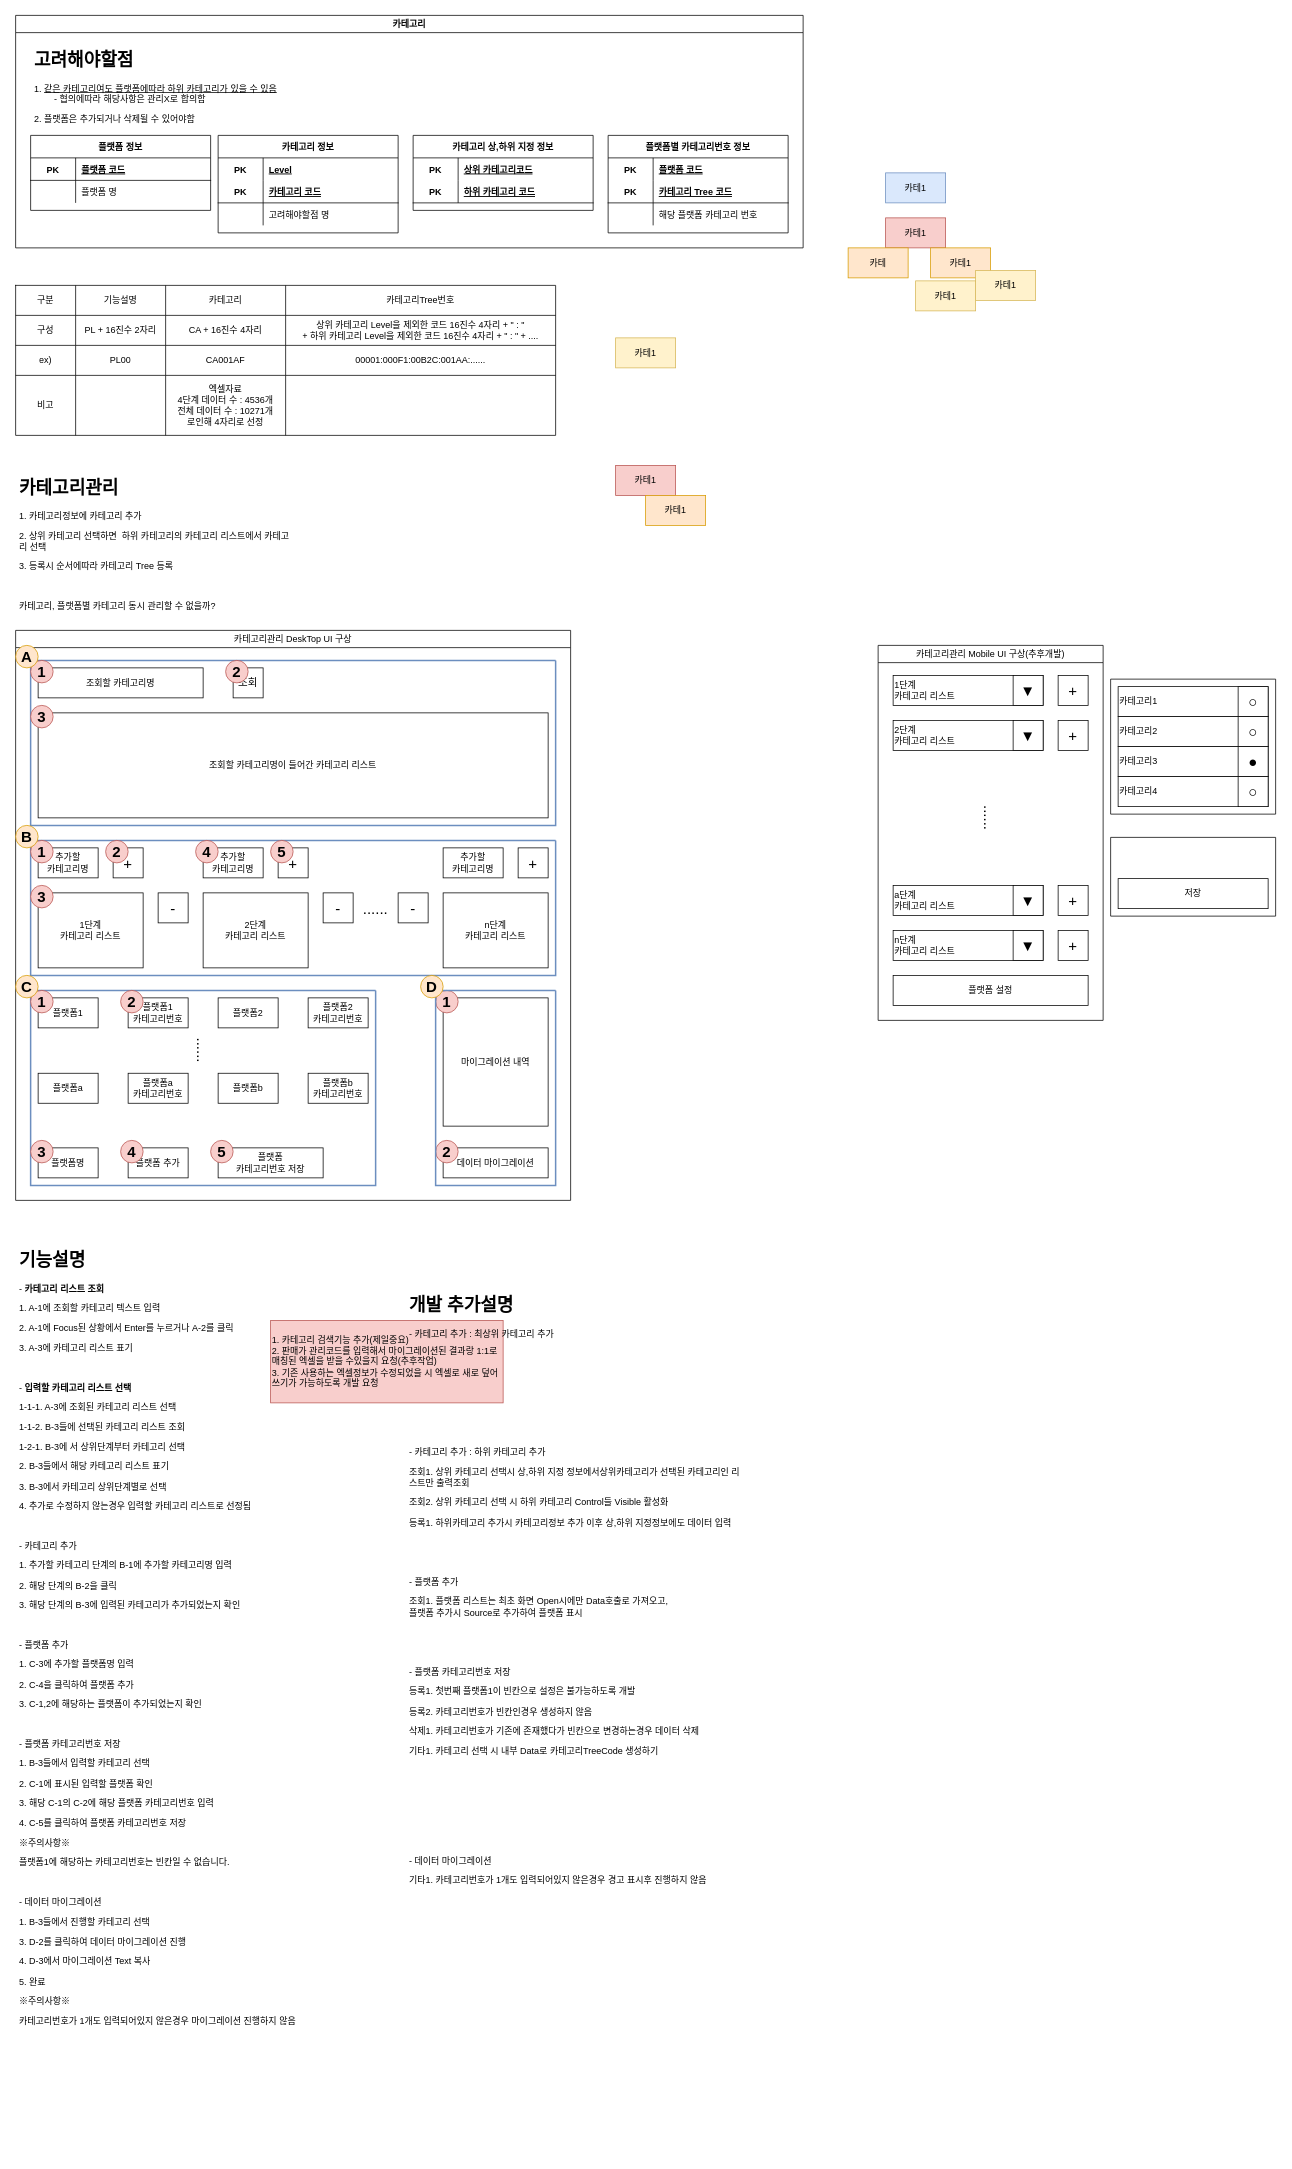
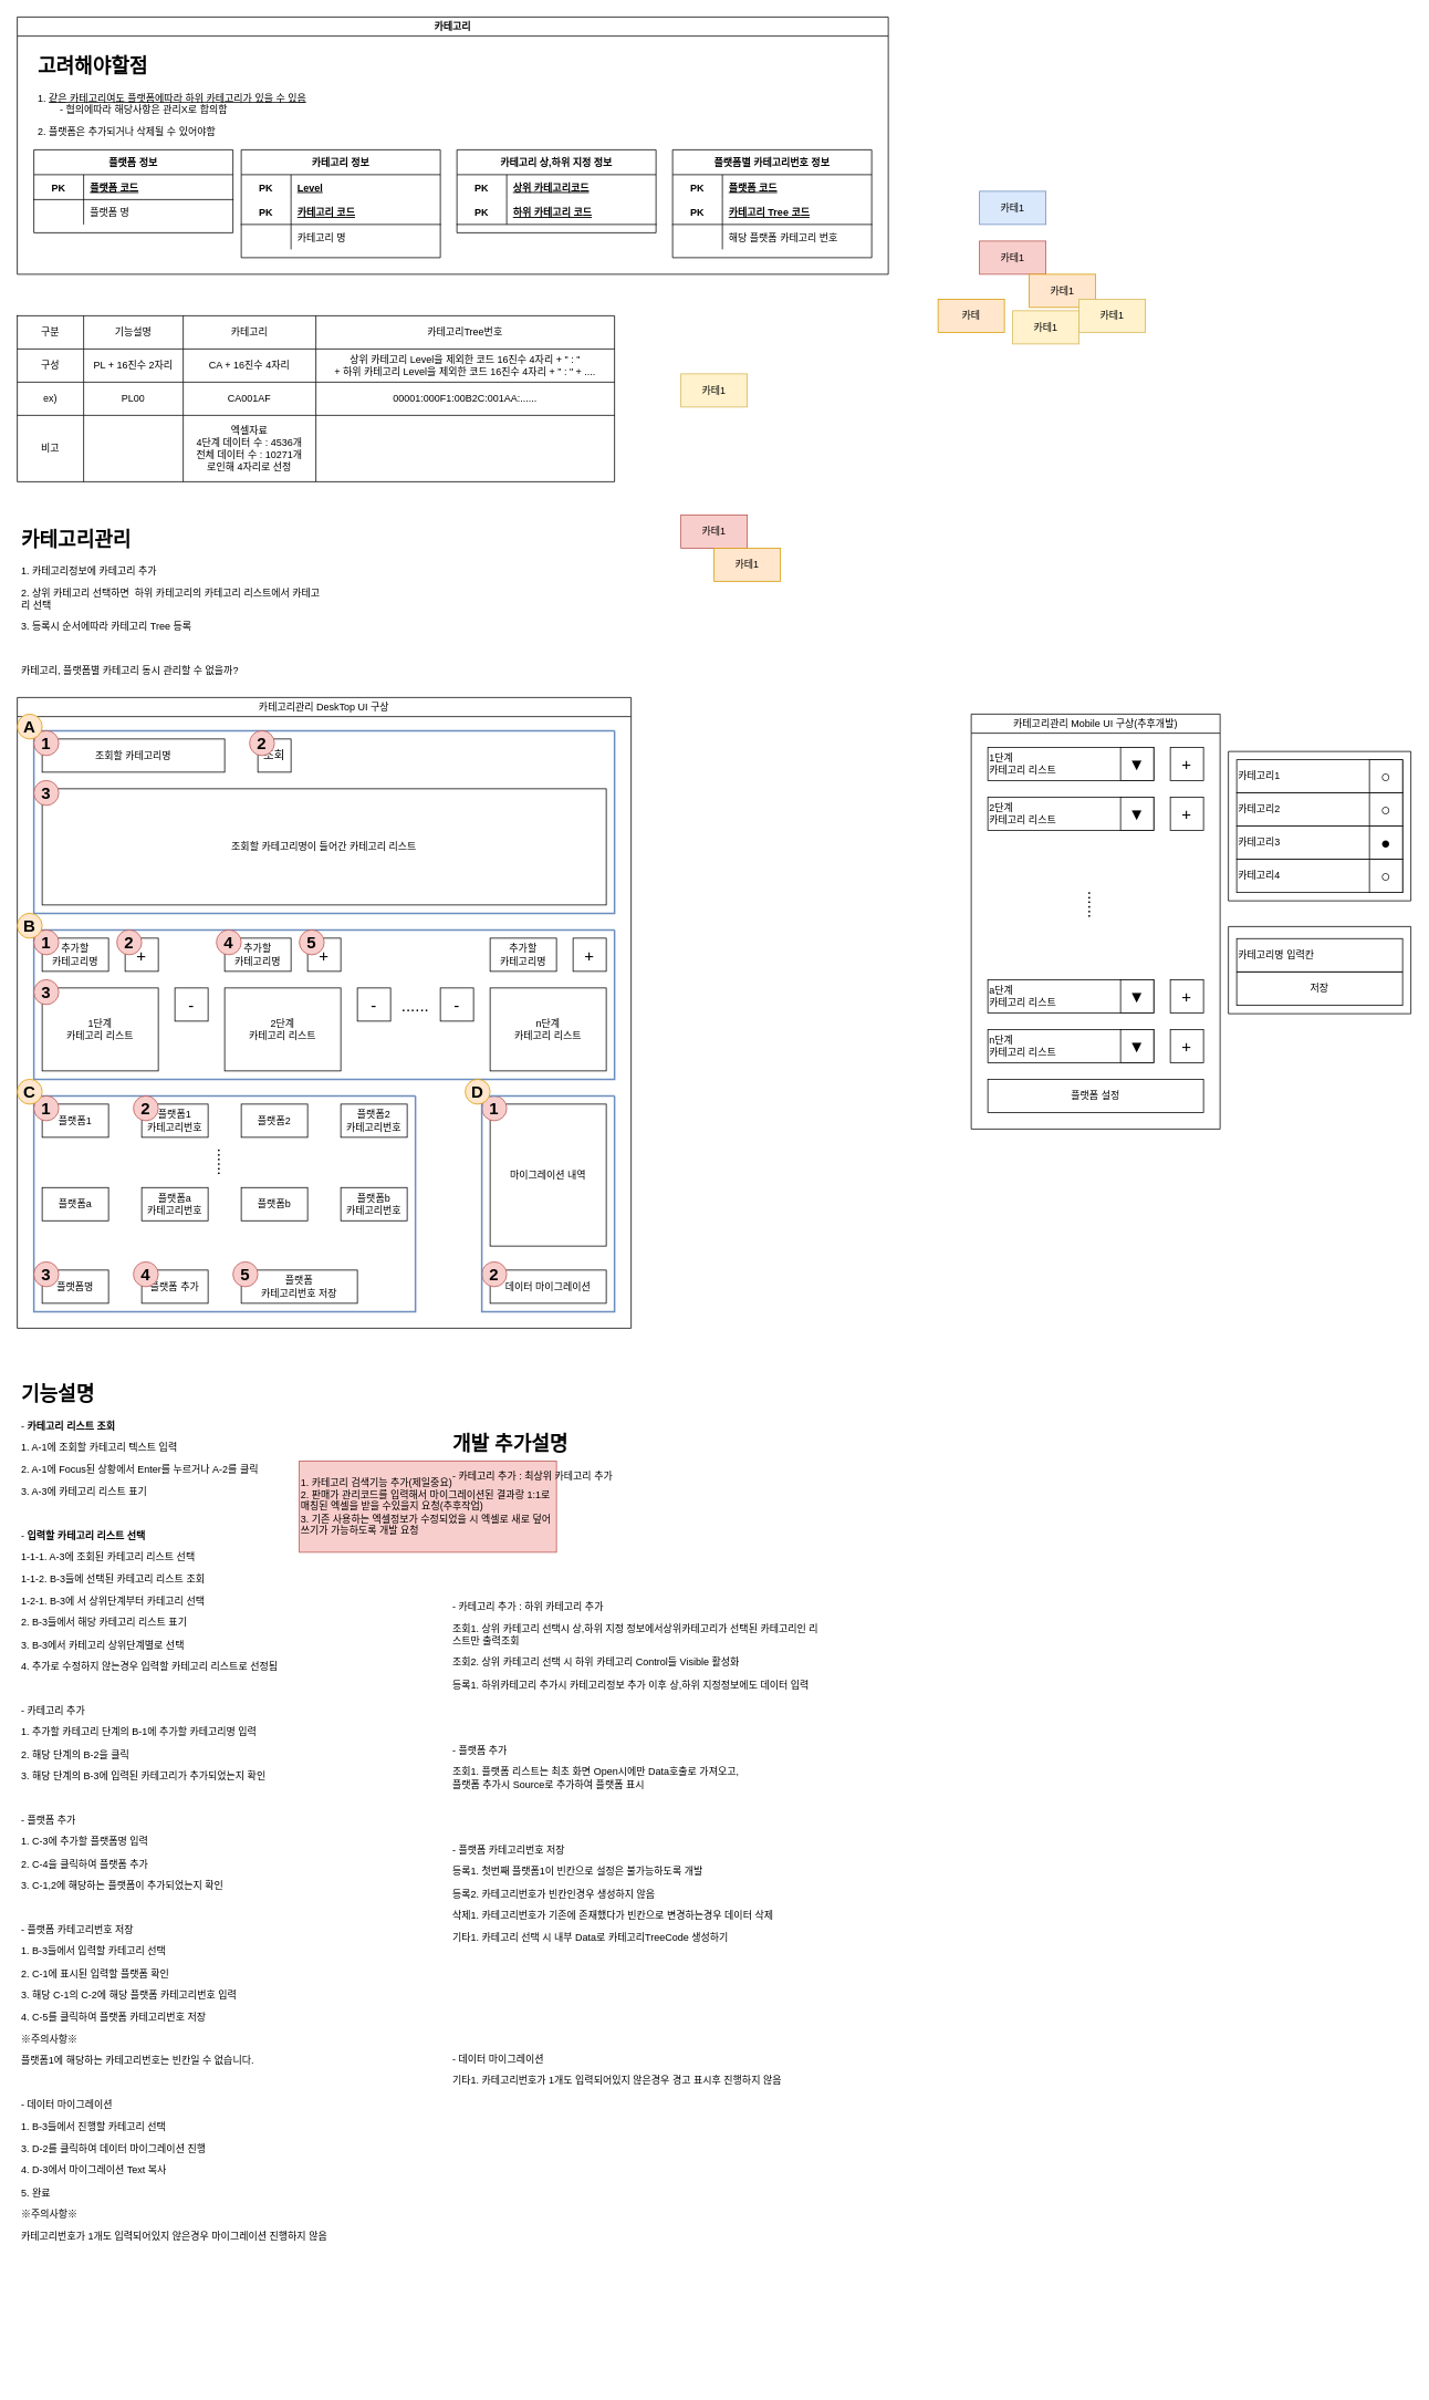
- <mxCell id="20" value="고려해야할점 명" style="shape=partialRectangle;connectable=0;fillColor=none;top=0;left=0;bottom=0;right=0;align=left;spacingLeft=6;overflow=hidden;strokeColor=default;" parent="18" vertex="1"><mxGeometry x="60" width="180" height="30" as="geometry"><mxRectangle width="180" height="30" as="alternateBounds" /></mxGeometry></mxCell>
+ <mxCell id="20" value="카테고리 명" style="shape=partialRectangle;connectable=0;fillColor=none;top=0;left=0;bottom=0;right=0;align=left;spacingLeft=6;overflow=hidden;strokeColor=default;" parent="18" vertex="1"><mxGeometry x="60" width="180" height="30" as="geometry"><mxRectangle width="180" height="30" as="alternateBounds" /></mxGeometry></mxCell>
- <mxCell id="142" value="카테" style="rounded=0;whiteSpace=wrap;html=1;fontSize=12;fillColor=#ffe6cc;strokeColor=#d79b00;" parent="1" vertex="1"><mxGeometry x="1130" y="330" width="80" height="40" as="geometry" /></mxCell>
+ <mxCell id="142" value="카테" style="rounded=0;whiteSpace=wrap;html=1;fontSize=12;fillColor=#ffe6cc;strokeColor=#d79b00;" parent="1" vertex="1"><mxGeometry x="1130" y="360" width="80" height="40" as="geometry" /></mxCell>
+ <mxCell id="130" value="카테고리명 입력칸" style="rounded=0;whiteSpace=wrap;html=1;align=left;" parent="129" vertex="1"><mxGeometry x="10" y="14.5" width="200" height="40" as="geometry" /></mxCell>
